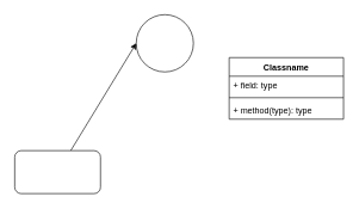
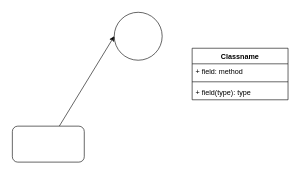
- <mxCell id="4" value="+ field: type" style="text;strokeColor=none;fillColor=none;align=left;verticalAlign=top;spacingLeft=4;spacingRight=4;overflow=hidden;rotatable=0;points=[[0,0.5],[1,0.5]];portConstraint=eastwest;" parent="3" vertex="1"><mxGeometry y="26" width="160" height="26" as="geometry" /></mxCell>
+ <mxCell id="4" value="+ field: method" style="text;strokeColor=none;fillColor=none;align=left;verticalAlign=top;spacingLeft=4;spacingRight=4;overflow=hidden;rotatable=0;points=[[0,0.5],[1,0.5]];portConstraint=eastwest;" parent="3" vertex="1"><mxGeometry y="26" width="160" height="26" as="geometry" /></mxCell>
- <mxCell id="6" value="+ method(type): type" style="text;strokeColor=none;fillColor=none;align=left;verticalAlign=top;spacingLeft=4;spacingRight=4;overflow=hidden;rotatable=0;points=[[0,0.5],[1,0.5]];portConstraint=eastwest;" parent="3" vertex="1"><mxGeometry y="60" width="160" height="26" as="geometry" /></mxCell>
+ <mxCell id="6" value="+ field(type): type" style="text;strokeColor=none;fillColor=none;align=left;verticalAlign=top;spacingLeft=4;spacingRight=4;overflow=hidden;rotatable=0;points=[[0,0.5],[1,0.5]];portConstraint=eastwest;" parent="3" vertex="1"><mxGeometry y="60" width="160" height="26" as="geometry" /></mxCell>
